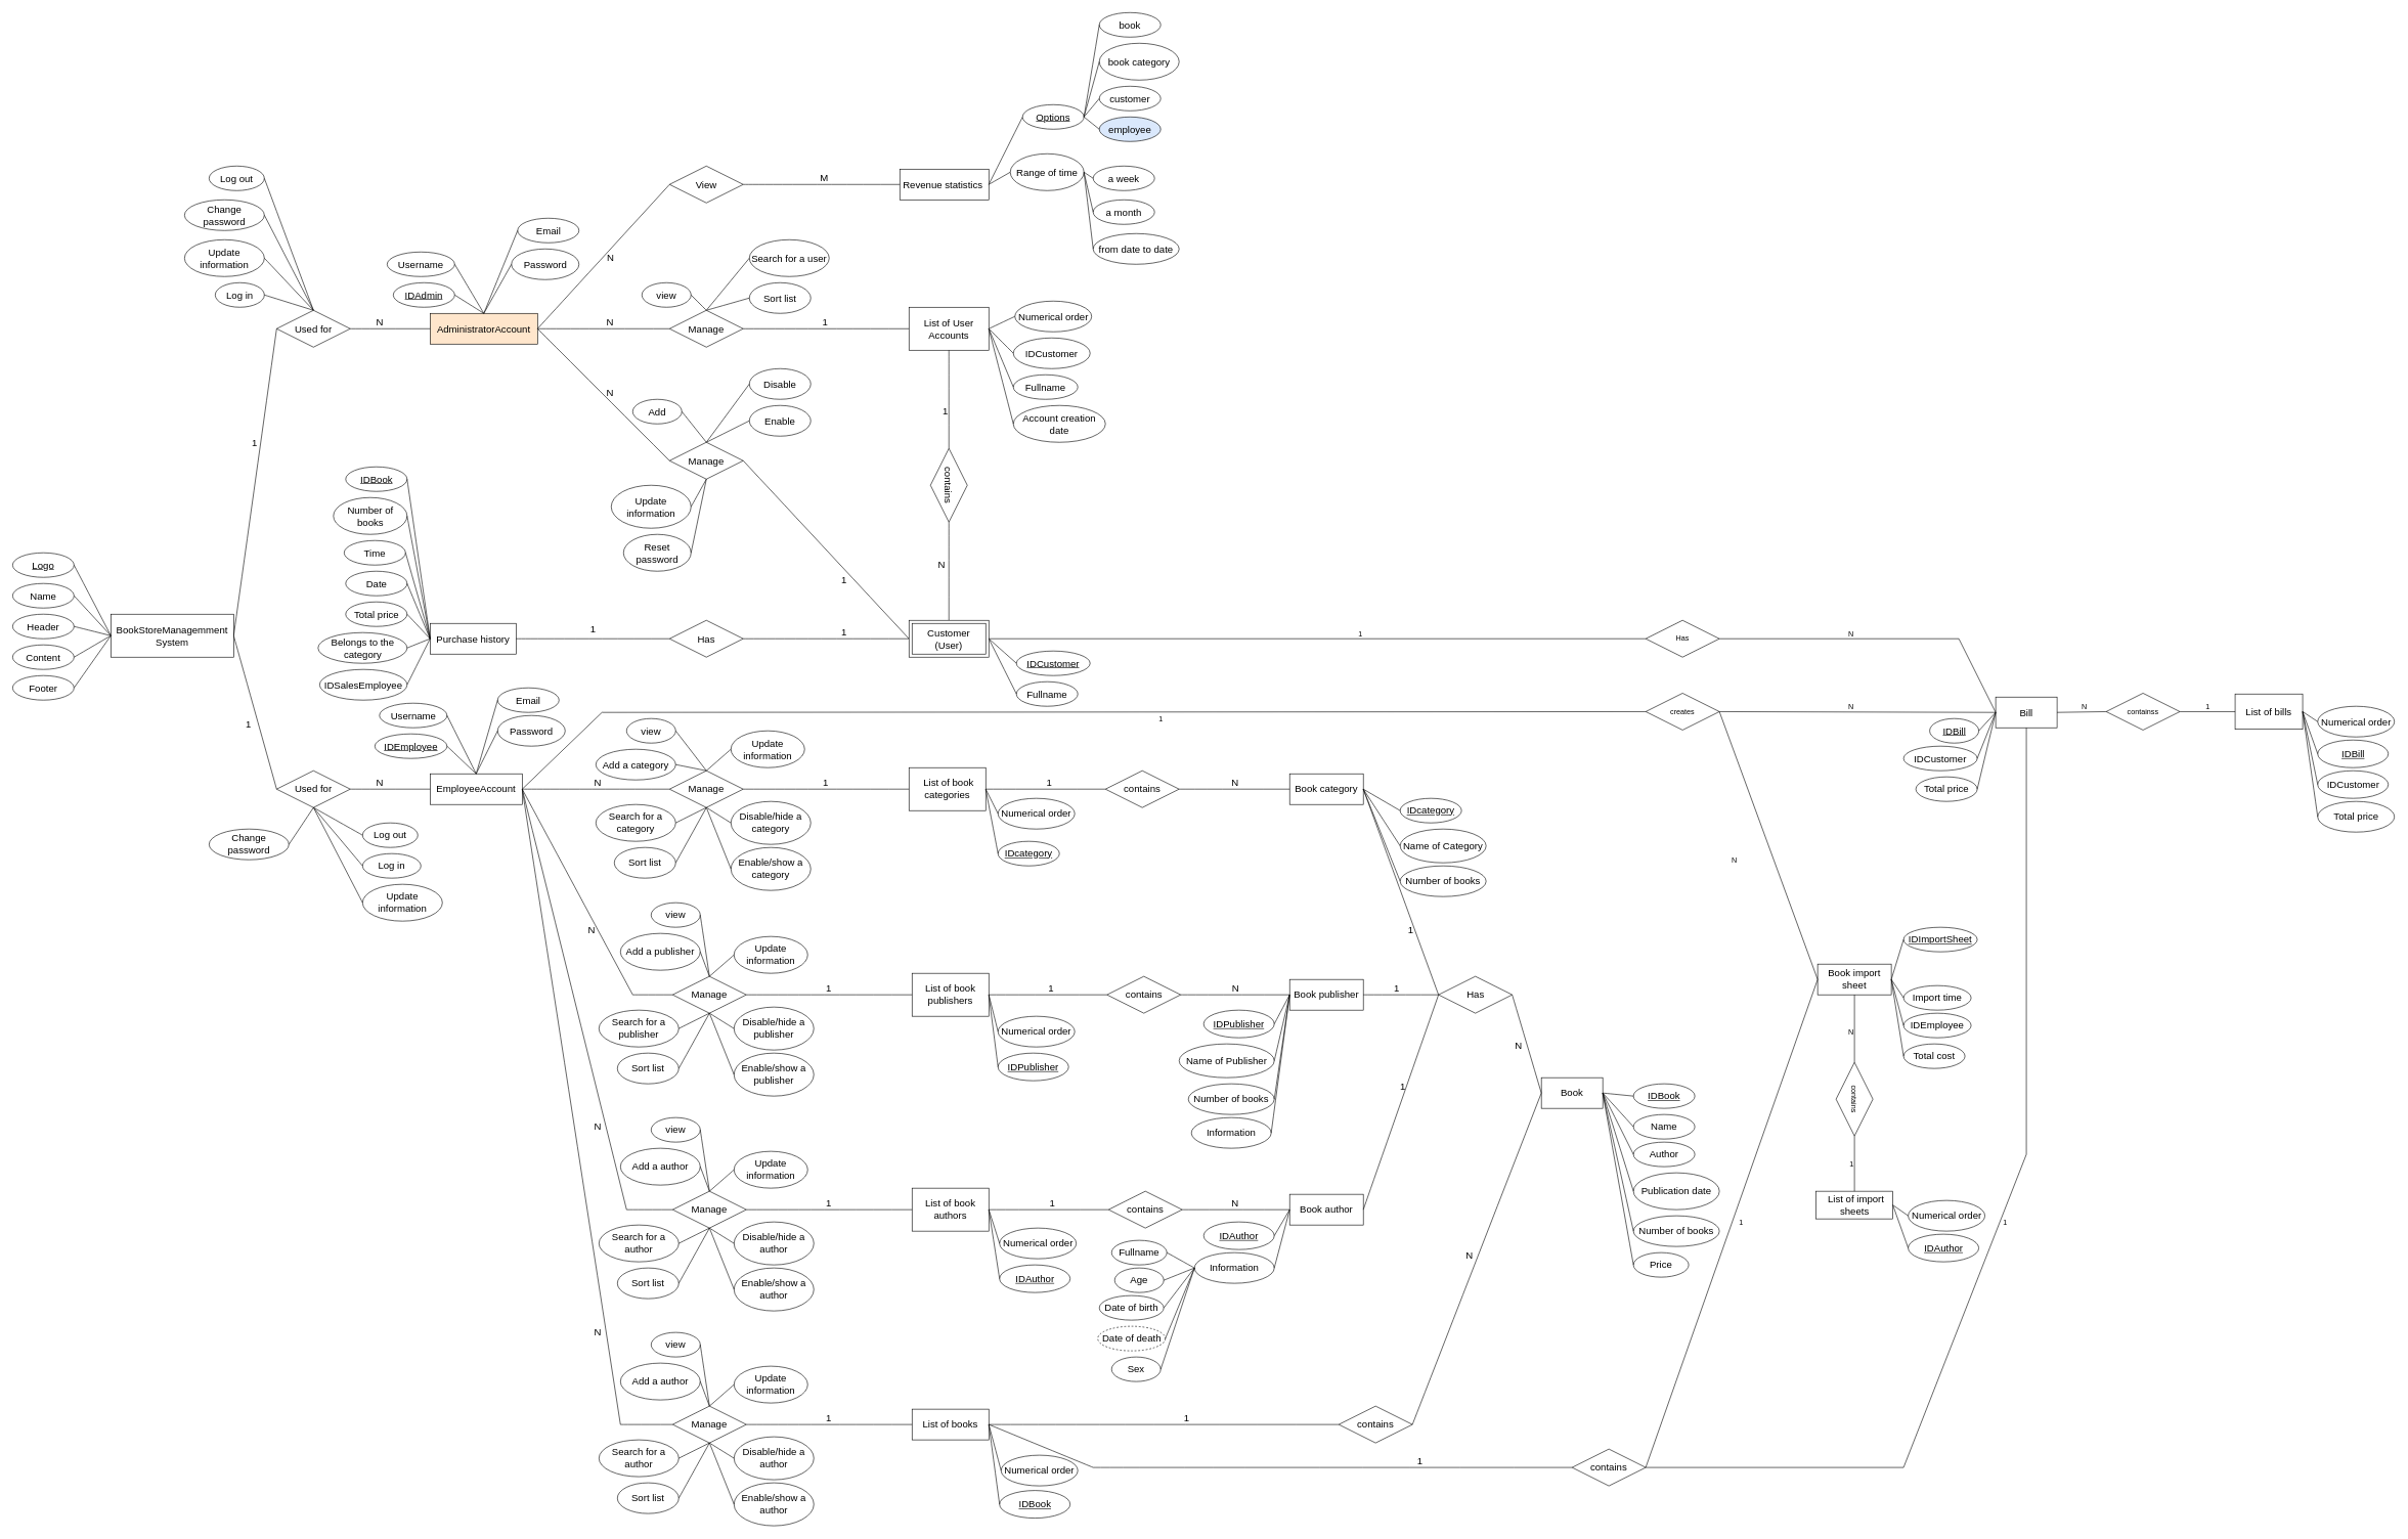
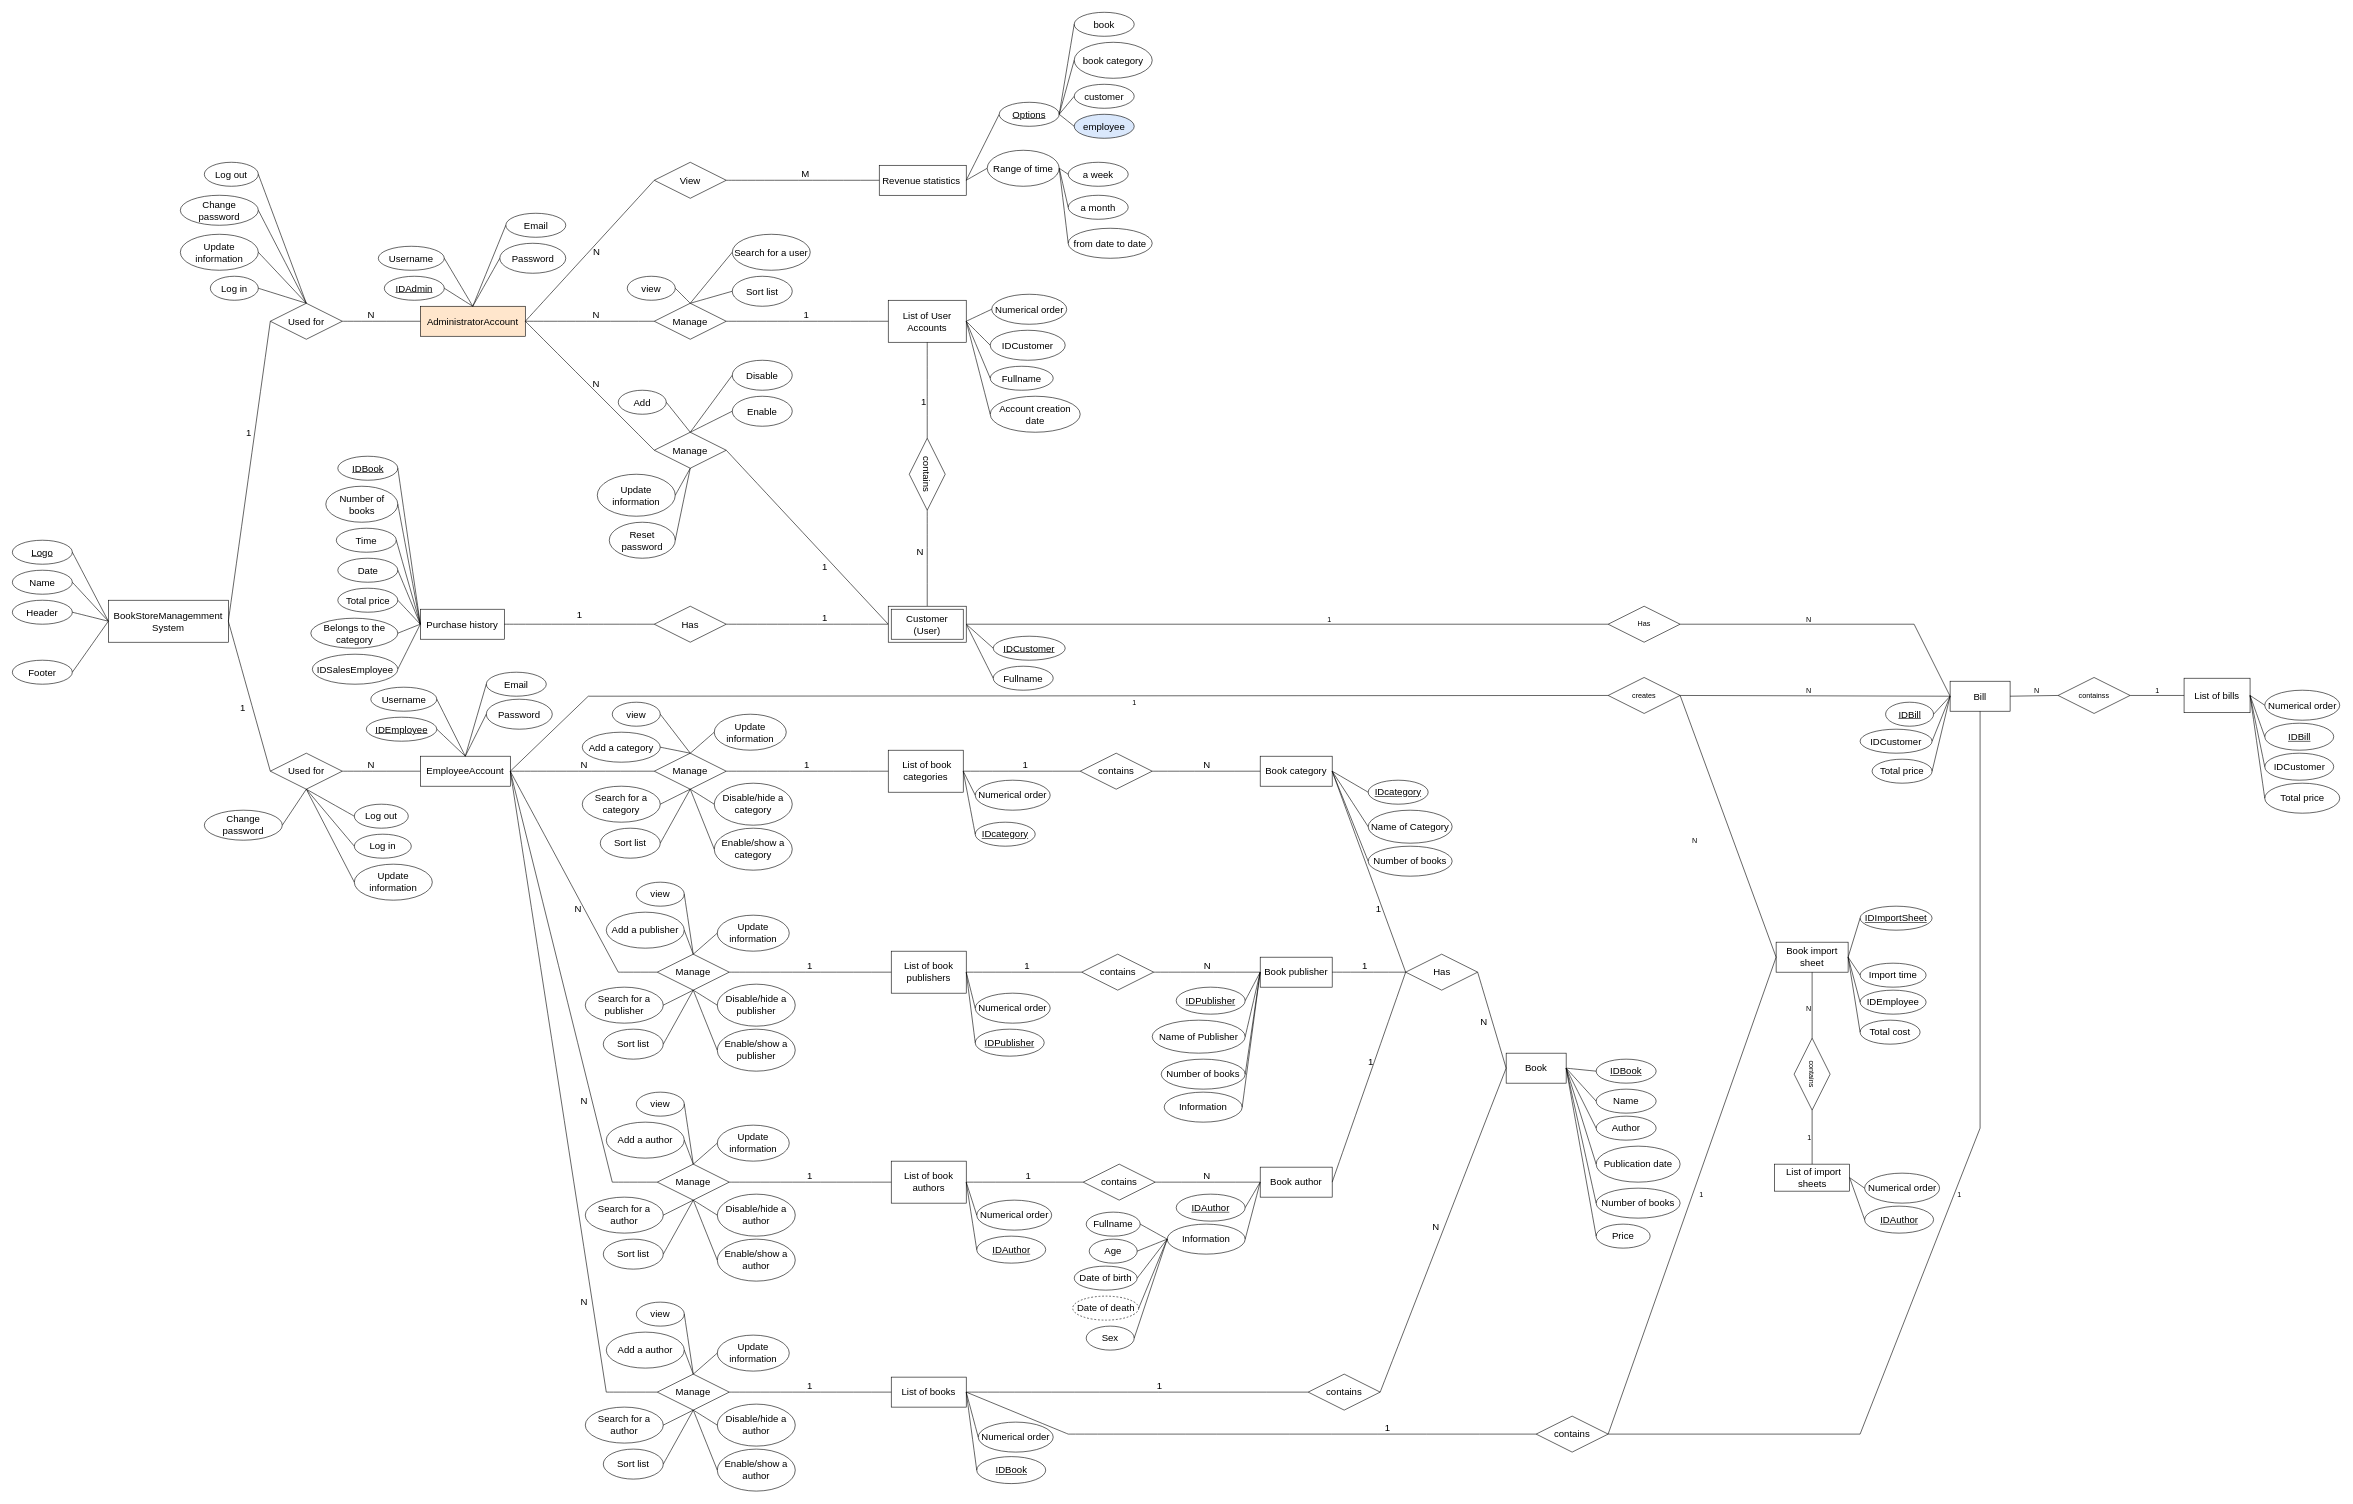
- <mxCell id="218" value="" style="endArrow=none;html=1;rounded=0;fontSize=12;startSize=8;endSize=8;curved=1;exitX=1;exitY=0.5;exitDx=0;exitDy=0;entryX=0;entryY=0.5;entryDx=0;entryDy=0;" parent="1" source="214" target="38" edge="1"><mxGeometry relative="1" as="geometry"><mxPoint x="150" y="940" as="sourcePoint" /><mxPoint x="210" y="1065" as="targetPoint" /></mxGeometry></mxCell>
- <mxCell id="214" value="Content" style="ellipse;whiteSpace=wrap;html=1;align=center;fontSize=16;" parent="1" vertex="1"><mxGeometry x="20" y="1050" width="100" height="40" as="geometry" /></mxCell>
